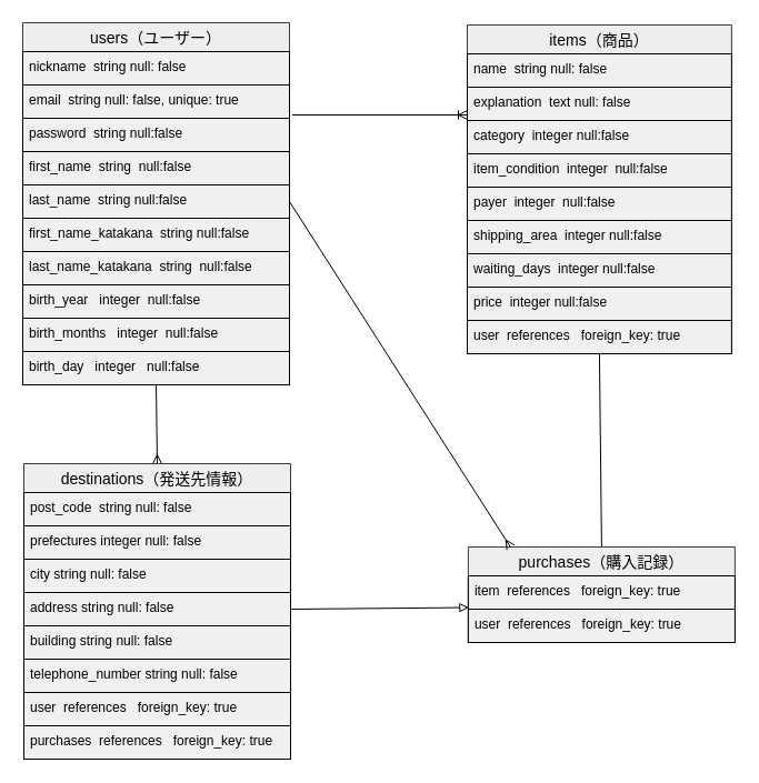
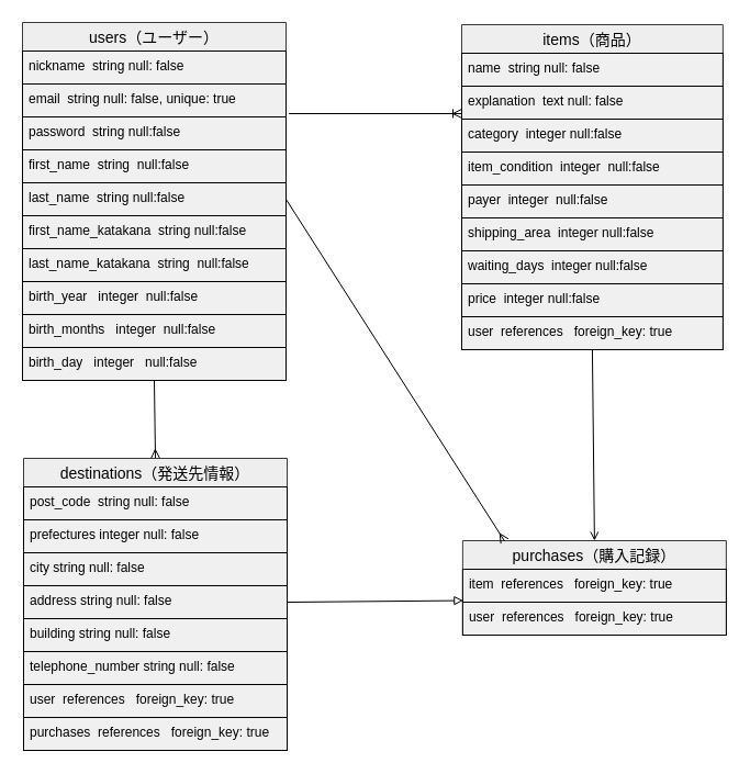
- <mxCell id="15" style="edgeStyle=none;html=1;exitX=0.5;exitY=1;exitDx=0;exitDy=0;endArrow=none;endFill=0;entryX=0.5;entryY=0;entryDx=0;entryDy=0;" parent="1" source="16" target="26" edge="1"><mxGeometry relative="1" as="geometry"><mxPoint x="539" y="482" as="targetPoint" /></mxGeometry></mxCell>
+ <mxCell id="15" style="edgeStyle=none;html=1;exitX=0.5;exitY=1;exitDx=0;exitDy=0;endArrow=open;endFill=0;entryX=0.5;entryY=0;entryDx=0;entryDy=0;" parent="1" source="16" target="26" edge="1"><mxGeometry relative="1" as="geometry"><mxPoint x="539" y="482" as="targetPoint" /></mxGeometry></mxCell>
